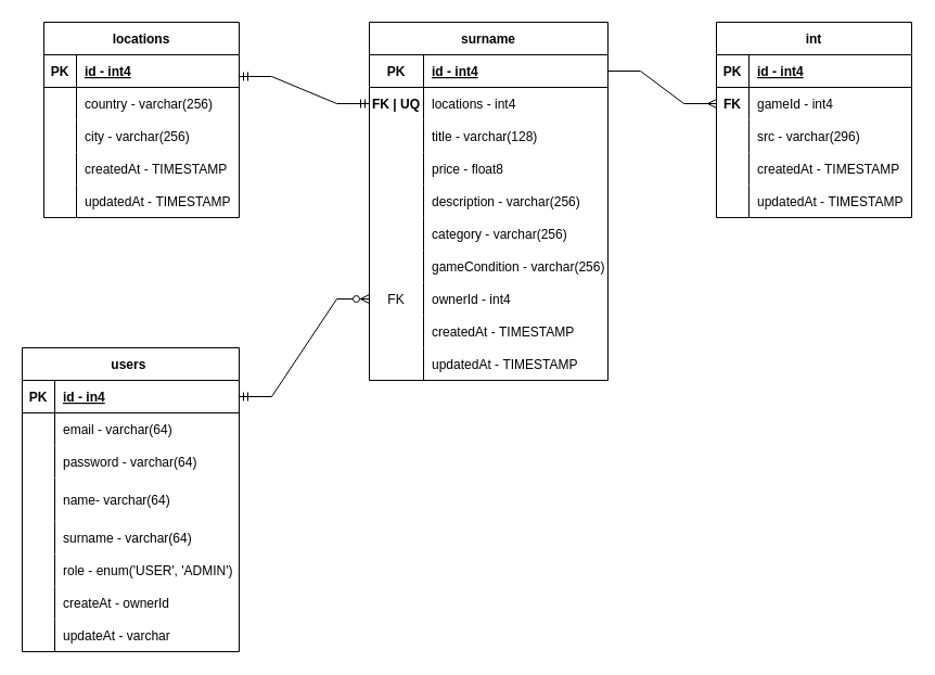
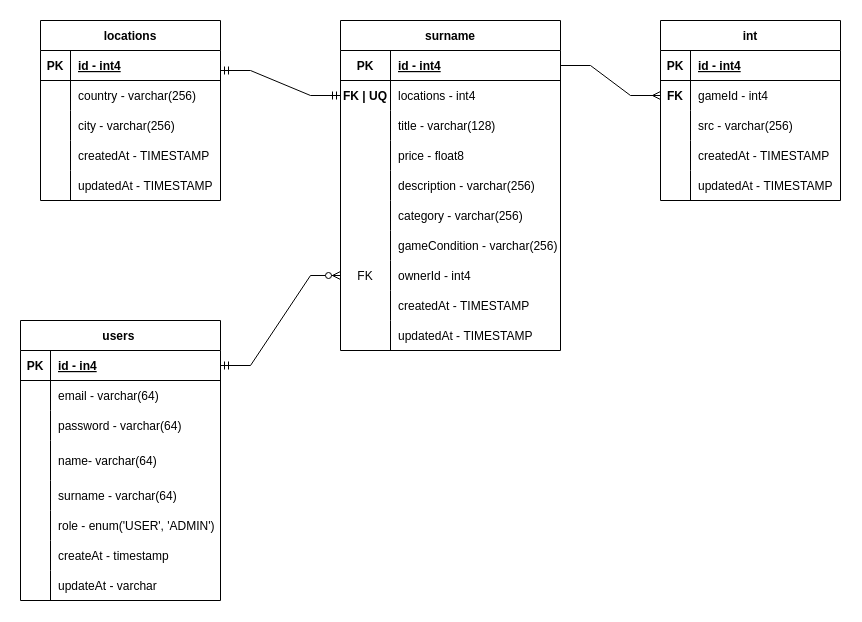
- <mxCell id="27" value="src - varchar(296)" style="shape=partialRectangle;connectable=0;fillColor=none;top=0;left=0;bottom=0;right=0;align=left;spacingLeft=6;overflow=hidden;" parent="25" vertex="1"><mxGeometry x="30" width="150" height="30" as="geometry"><mxRectangle width="150" height="30" as="alternateBounds" /></mxGeometry></mxCell>
+ <mxCell id="27" value="src - varchar(256)" style="shape=partialRectangle;connectable=0;fillColor=none;top=0;left=0;bottom=0;right=0;align=left;spacingLeft=6;overflow=hidden;" parent="25" vertex="1"><mxGeometry x="30" width="150" height="30" as="geometry"><mxRectangle width="150" height="30" as="alternateBounds" /></mxGeometry></mxCell>
- <mxCell id="88" value="createAt - ownerId" style="shape=partialRectangle;connectable=0;fillColor=none;top=0;left=0;bottom=0;right=0;align=left;spacingLeft=6;overflow=hidden;" vertex="1" parent="86"><mxGeometry x="30" width="170" height="30" as="geometry"><mxRectangle width="170" height="30" as="alternateBounds" /></mxGeometry></mxCell>
+ <mxCell id="88" value="createAt - timestamp" style="shape=partialRectangle;connectable=0;fillColor=none;top=0;left=0;bottom=0;right=0;align=left;spacingLeft=6;overflow=hidden;" vertex="1" parent="86"><mxGeometry x="30" width="170" height="30" as="geometry"><mxRectangle width="170" height="30" as="alternateBounds" /></mxGeometry></mxCell>
